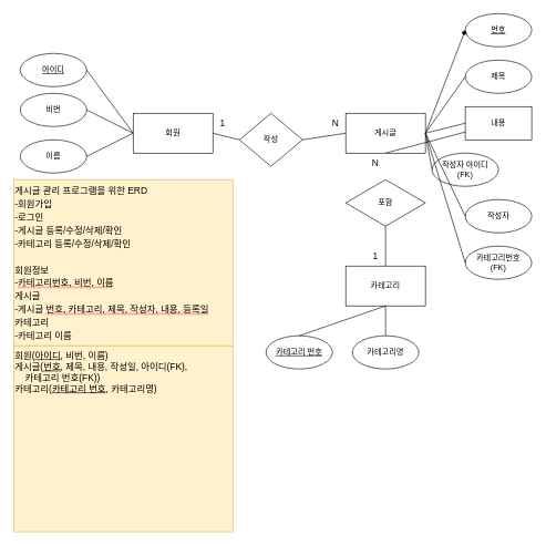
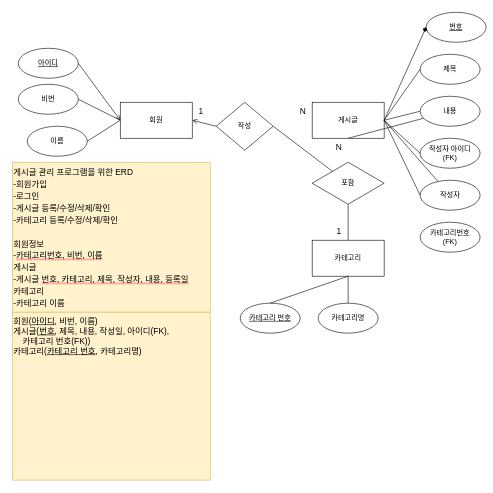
- <mxCell id="14" value="번호" style="ellipse;whiteSpace=wrap;html=1;fontStyle=4" parent="1" vertex="1"><mxGeometry x="700" y="20" width="100" height="50" as="geometry" /></mxCell>
+ <mxCell id="14" value="번호" style="ellipse;whiteSpace=wrap;html=1;fontStyle=4" parent="1" vertex="1"><mxGeometry x="710" y="20" width="100" height="50" as="geometry" /></mxCell>
- <mxCell id="16" value="내용" style="whiteSpace=wrap;html=1;rounded=0;" parent="1" vertex="1"><mxGeometry x="700" y="160" width="100" height="50" as="geometry" /></mxCell>
+ <mxCell id="16" value="내용" style="ellipse;whiteSpace=wrap;html=1;" parent="1" vertex="1"><mxGeometry x="700" y="160" width="100" height="50" as="geometry" /></mxCell>
- <mxCell id="10" value="" style="endArrow=none;html=1;rounded=0;exitX=1;exitY=0.5;exitDx=0;exitDy=0;entryX=0;entryY=0.5;entryDx=0;entryDy=0;" parent="1" source="7" target="2" edge="1"><mxGeometry width="50" height="50" relative="1" as="geometry"><mxPoint x="390" y="400" as="sourcePoint" /><mxPoint x="440" y="350" as="targetPoint" /></mxGeometry></mxCell>
+ <mxCell id="10" value="" style="endArrow=open;html=1;rounded=0;exitX=1;exitY=0.5;exitDx=0;exitDy=0;entryX=0;entryY=0.5;entryDx=0;entryDy=0;" parent="1" source="7" target="2" edge="1"><mxGeometry width="50" height="50" relative="1" as="geometry"><mxPoint x="390" y="400" as="sourcePoint" /><mxPoint x="440" y="350" as="targetPoint" /></mxGeometry></mxCell>
- <mxCell id="13" value="" style="endArrow=none;html=1;rounded=0;entryX=1;entryY=0.5;entryDx=0;entryDy=0;exitX=0;exitY=0.5;exitDx=0;exitDy=0;" parent="1" source="6" target="2" edge="1"><mxGeometry width="50" height="50" relative="1" as="geometry"><mxPoint x="390" y="400" as="sourcePoint" /><mxPoint x="440" y="350" as="targetPoint" /></mxGeometry></mxCell>
+ <mxCell id="13" value="" style="endArrow=open;html=1;rounded=0;entryX=1;entryY=0.5;entryDx=0;entryDy=0;exitX=0;exitY=0.5;exitDx=0;exitDy=0;" parent="1" source="6" target="2" edge="1"><mxGeometry width="50" height="50" relative="1" as="geometry"><mxPoint x="390" y="400" as="sourcePoint" /><mxPoint x="440" y="350" as="targetPoint" /></mxGeometry></mxCell>
- <mxCell id="21" value="" style="endArrow=none;html=1;rounded=0;entryX=0;entryY=0.5;entryDx=0;entryDy=0;exitX=1;exitY=0.5;exitDx=0;exitDy=0;" parent="1" source="6" target="3" edge="1"><mxGeometry width="50" height="50" relative="1" as="geometry"><mxPoint x="450" y="280" as="sourcePoint" /><mxPoint x="500" y="230" as="targetPoint" /></mxGeometry></mxCell>
+ <mxCell id="21" value="" style="endArrow=none;html=1;rounded=0;exitX=1;exitY=0.5;exitDx=0;exitDy=0;" parent="1" source="6" target="5" edge="1"><mxGeometry width="50" height="50" relative="1" as="geometry"><mxPoint x="450" y="280" as="sourcePoint" /><mxPoint x="500" y="230" as="targetPoint" /></mxGeometry></mxCell>
- <mxCell id="9" value="이름" style="ellipse;whiteSpace=wrap;html=1;" parent="1" vertex="1"><mxGeometry x="30" y="210" width="100" height="50" as="geometry" /></mxCell>
+ <mxCell id="9" value="이름" style="ellipse;whiteSpace=wrap;html=1;" parent="1" vertex="1"><mxGeometry x="45" y="210" width="100" height="50" as="geometry" /></mxCell>
- <mxCell id="17" value="작성자 아이디&lt;br&gt;(FK)" style="ellipse;whiteSpace=wrap;html=1;" parent="1" vertex="1"><mxGeometry x="650" y="230" width="100" height="50" as="geometry" /></mxCell>
+ <mxCell id="17" value="작성자 아이디&lt;br&gt;(FK)" style="ellipse;whiteSpace=wrap;html=1;" parent="1" vertex="1"><mxGeometry x="700" y="230" width="100" height="50" as="geometry" /></mxCell>
- <mxCell id="27" value="" style="endArrow=none;html=1;rounded=0;entryX=0;entryY=0.5;entryDx=0;entryDy=0;exitX=1;exitY=0.5;exitDx=0;exitDy=0;" parent="1" source="3" target="19" edge="1"><mxGeometry width="50" height="50" relative="1" as="geometry"><mxPoint x="650" y="210" as="sourcePoint" /><mxPoint x="710" y="335" as="targetPoint" /></mxGeometry></mxCell>
+ <mxCell id="27" value="" style="endArrow=none;html=1;rounded=0;exitX=1;exitY=0.5;exitDx=0;exitDy=0;" parent="1" source="3" target="18" edge="1"><mxGeometry width="50" height="50" relative="1" as="geometry"><mxPoint x="650" y="210" as="sourcePoint" /><mxPoint x="710" y="335" as="targetPoint" /></mxGeometry></mxCell>
